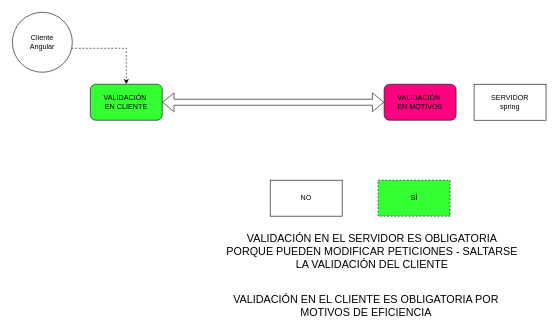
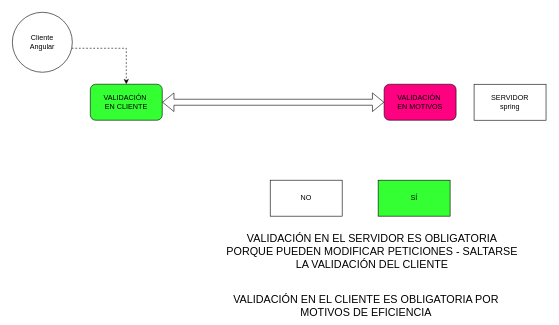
- <mxCell id="8" value="SÍ" style="rounded=0;whiteSpace=wrap;html=1;fillColor=#33FF33;dashed=1;" parent="1" vertex="1"><mxGeometry x="630" y="300" width="120" height="60" as="geometry" /></mxCell>
+ <mxCell id="8" value="SÍ" style="rounded=0;whiteSpace=wrap;html=1;fillColor=#33FF33;" parent="1" vertex="1"><mxGeometry x="630" y="300" width="120" height="60" as="geometry" /></mxCell>
